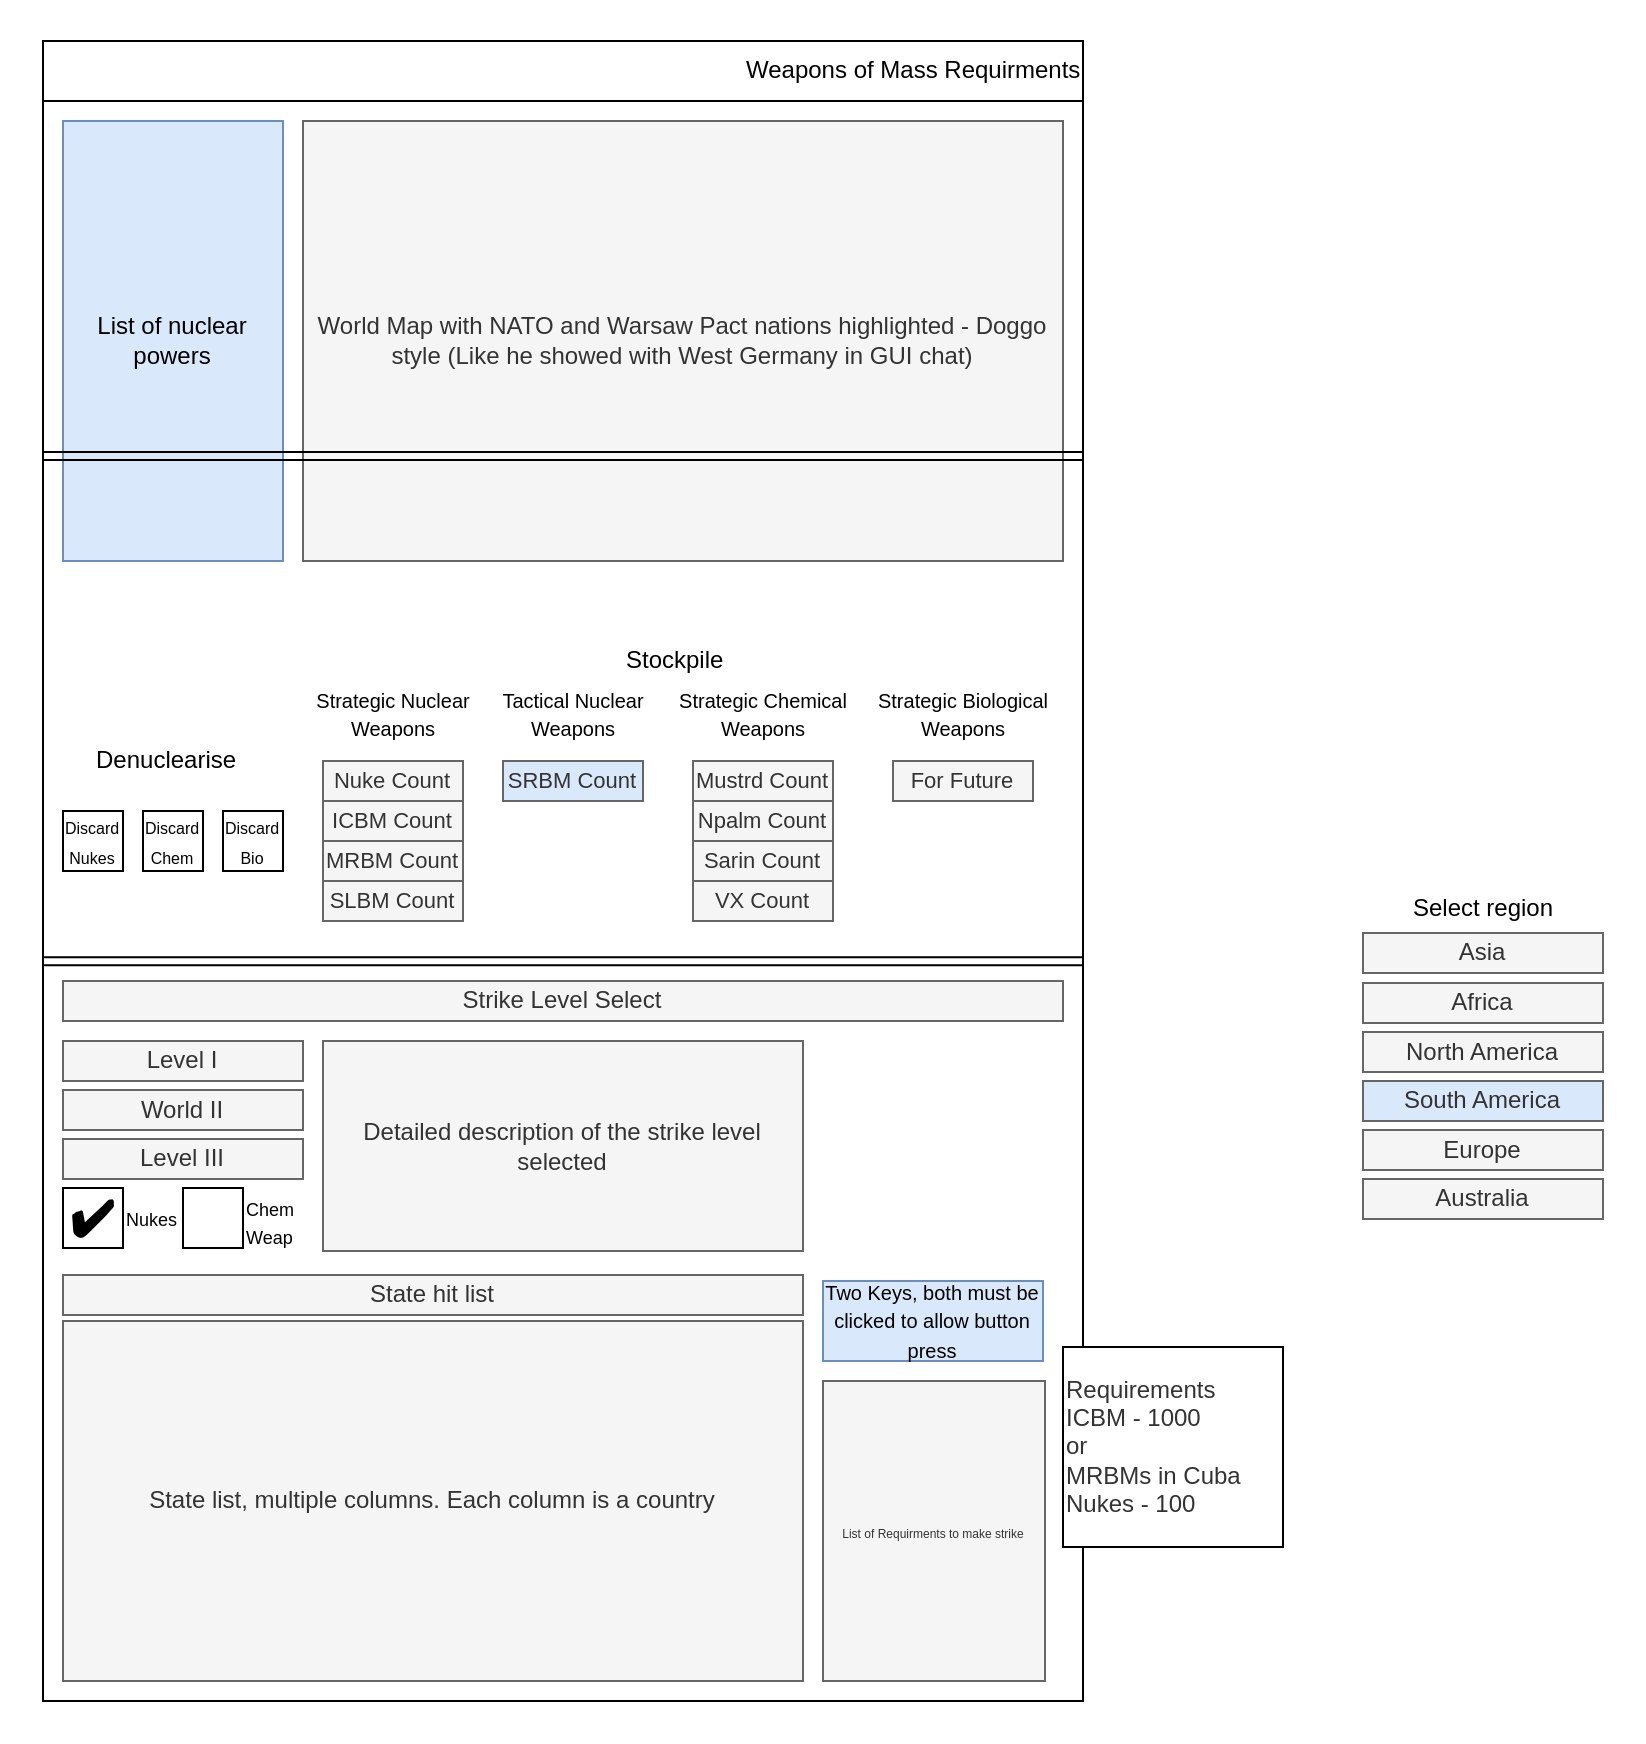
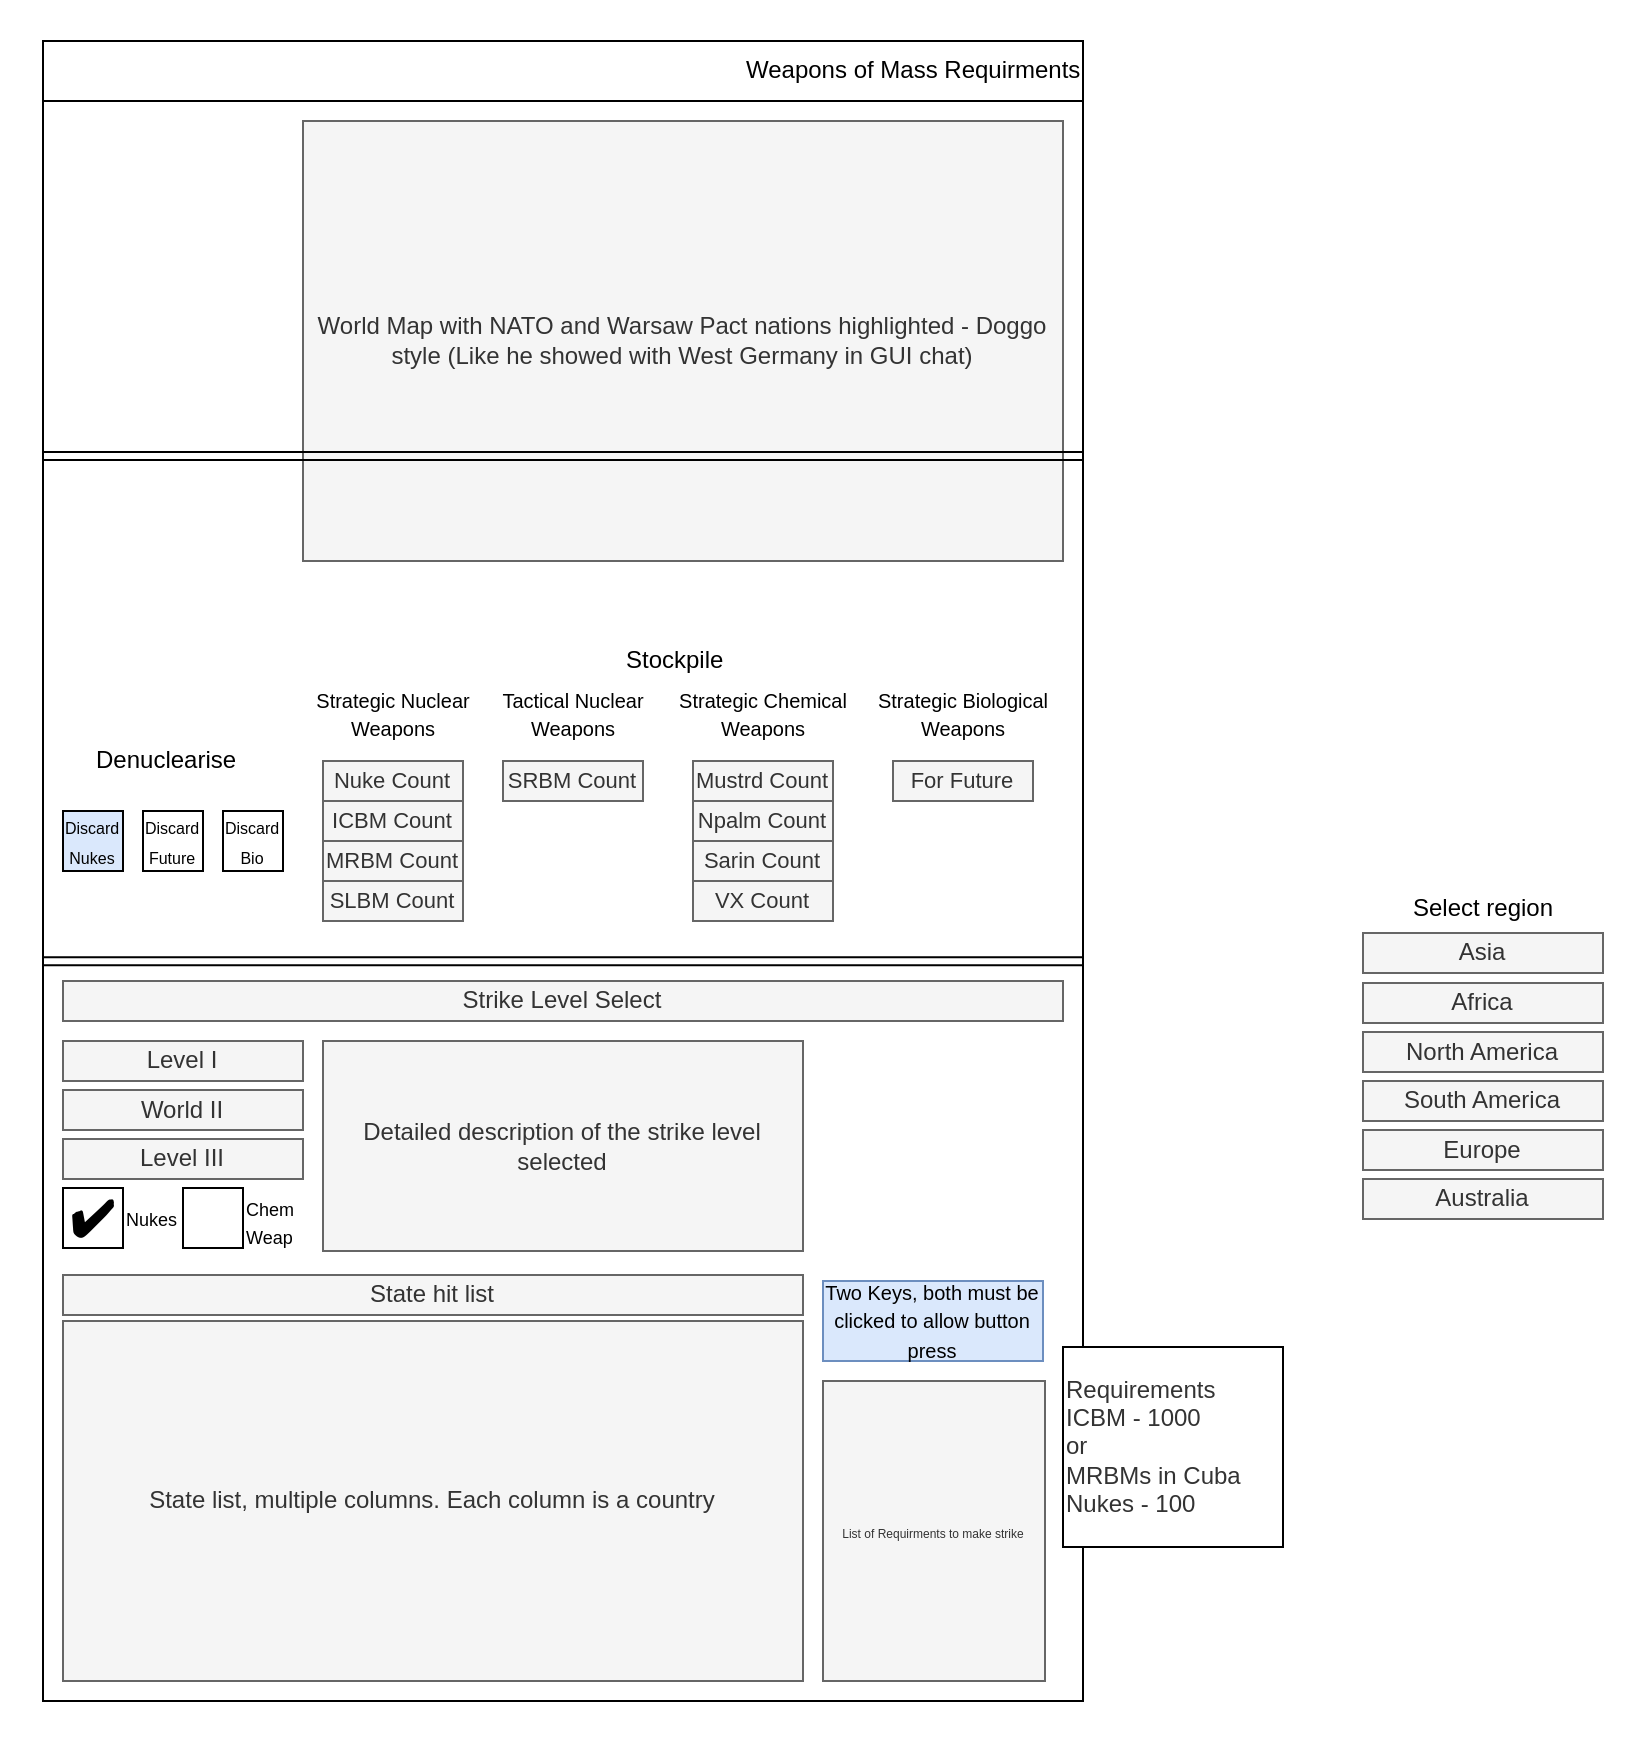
- <mxCell id="4" value="&lt;font color=&quot;#000000&quot;&gt;List of nuclear powers&lt;/font&gt;" style="rounded=0;whiteSpace=wrap;html=1;fillColor=#dae8fc;strokeColor=#6c8ebf;" parent="1" vertex="1"><mxGeometry x="31" y="60" width="110" height="220" as="geometry" /></mxCell>
- <mxCell id="17" value="&lt;font style=&quot;font-size: 11px&quot;&gt;SRBM Count&lt;/font&gt;" style="rounded=0;whiteSpace=wrap;html=1;fillColor=#dae8fc;strokeColor=#666666;fontColor=#333333;" parent="1" vertex="1"><mxGeometry x="251" y="380" width="70" height="20" as="geometry" /></mxCell>
+ <mxCell id="17" value="&lt;font style=&quot;font-size: 11px&quot;&gt;SRBM Count&lt;/font&gt;" style="rounded=0;whiteSpace=wrap;html=1;fillColor=#f5f5f5;strokeColor=#666666;fontColor=#333333;" parent="1" vertex="1"><mxGeometry x="251" y="380" width="70" height="20" as="geometry" /></mxCell>
- <mxCell id="23" value="&lt;font style=&quot;font-size: 8px&quot;&gt;Discard Nukes&lt;/font&gt;" style="whiteSpace=wrap;html=1;aspect=fixed;" parent="1" vertex="1"><mxGeometry x="31" y="405" width="30" height="30" as="geometry" /></mxCell>
+ <mxCell id="23" value="&lt;font style=&quot;font-size: 8px&quot;&gt;Discard Nukes&lt;/font&gt;" style="whiteSpace=wrap;html=1;aspect=fixed;fillColor=#dae8fc;" parent="1" vertex="1"><mxGeometry x="31" y="405" width="30" height="30" as="geometry" /></mxCell>
- <mxCell id="24" value="&lt;font style=&quot;font-size: 8px&quot;&gt;Discard Chem&lt;/font&gt;" style="whiteSpace=wrap;html=1;aspect=fixed;" parent="1" vertex="1"><mxGeometry x="71" y="405" width="30" height="30" as="geometry" /></mxCell>
+ <mxCell id="24" value="&lt;font style=&quot;font-size: 8px&quot;&gt;Discard Future&lt;/font&gt;" style="whiteSpace=wrap;html=1;aspect=fixed;" parent="1" vertex="1"><mxGeometry x="71" y="405" width="30" height="30" as="geometry" /></mxCell>
- <mxCell id="42" value="South America" style="rounded=0;whiteSpace=wrap;html=1;fillColor=#dae8fc;strokeColor=#666666;fontColor=#333333;" parent="1" vertex="1"><mxGeometry x="681" y="540" width="120" height="20" as="geometry" /></mxCell>
+ <mxCell id="42" value="South America" style="rounded=0;whiteSpace=wrap;html=1;fillColor=#f5f5f5;strokeColor=#666666;fontColor=#333333;" parent="1" vertex="1"><mxGeometry x="681" y="540" width="120" height="20" as="geometry" /></mxCell>
